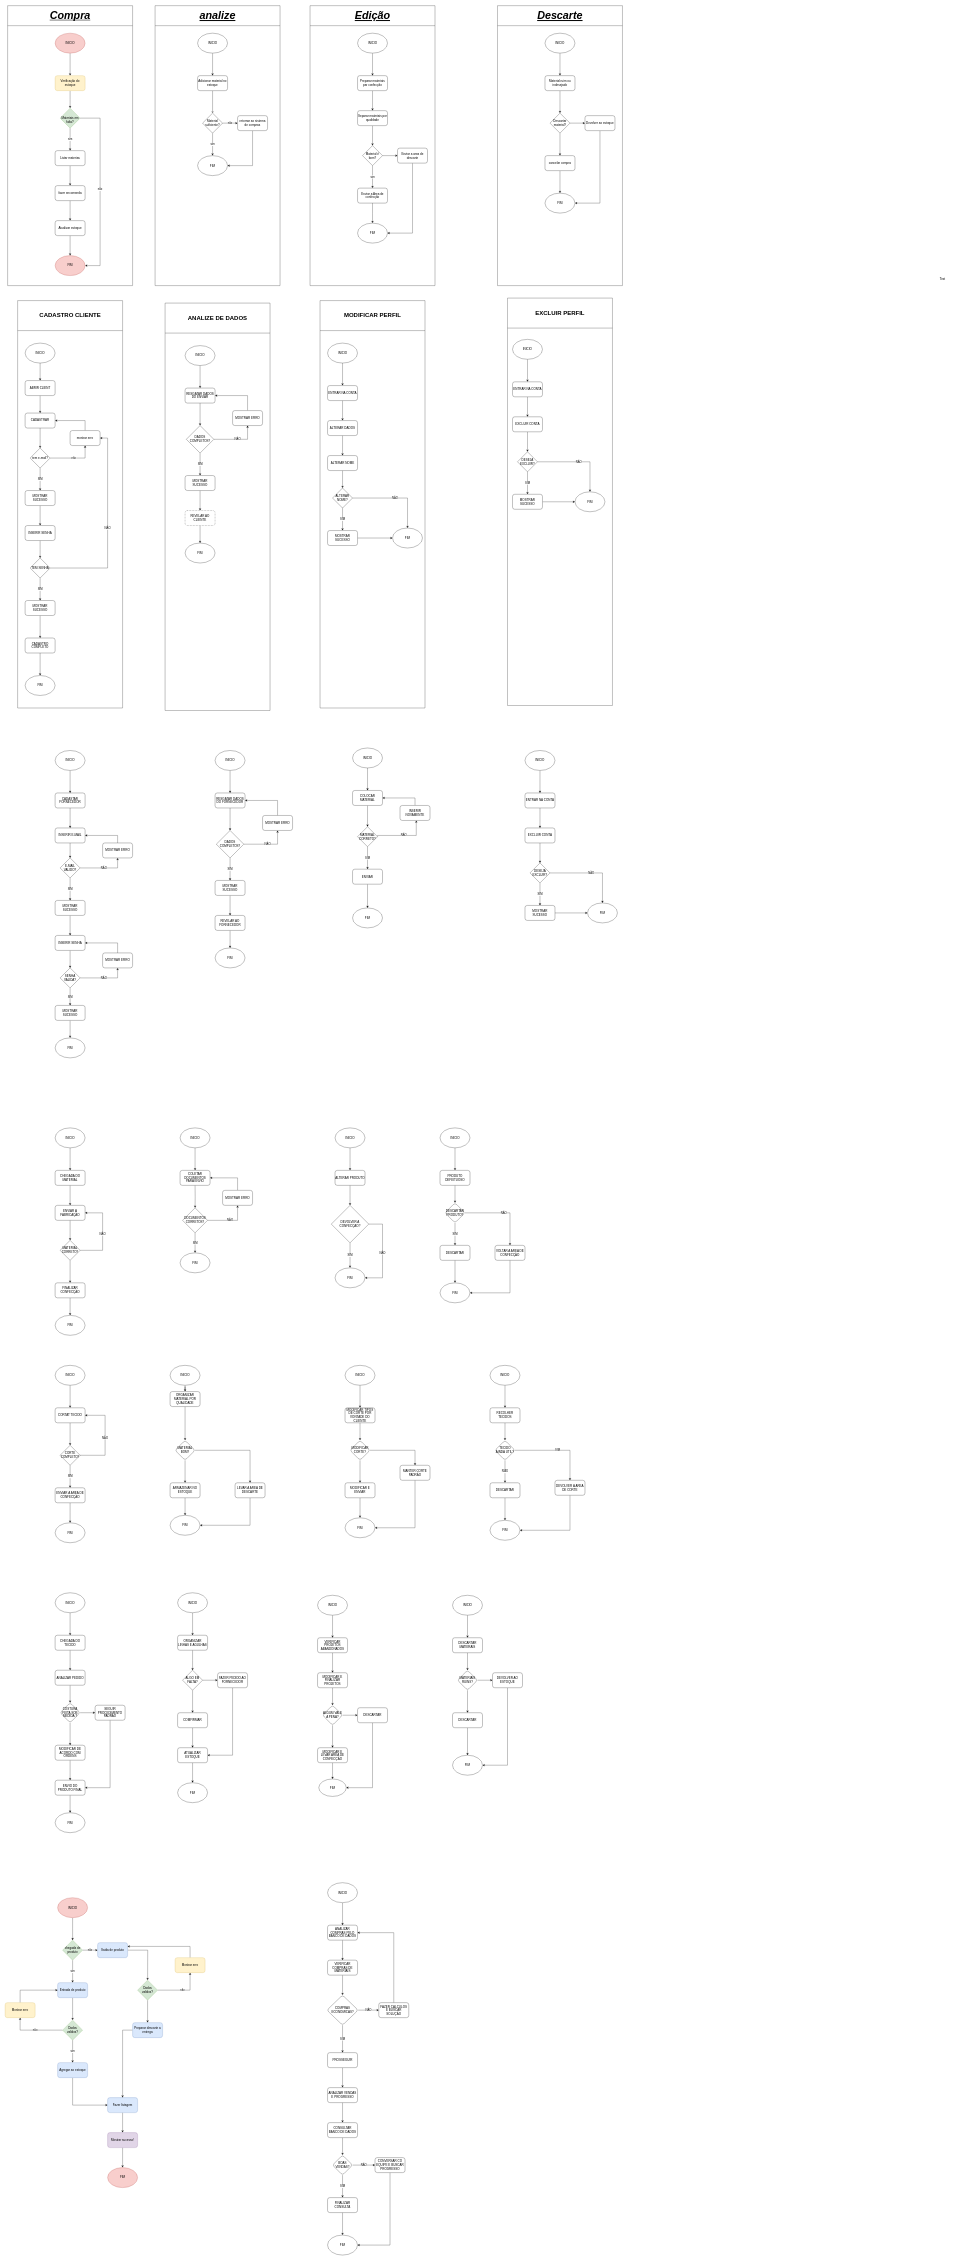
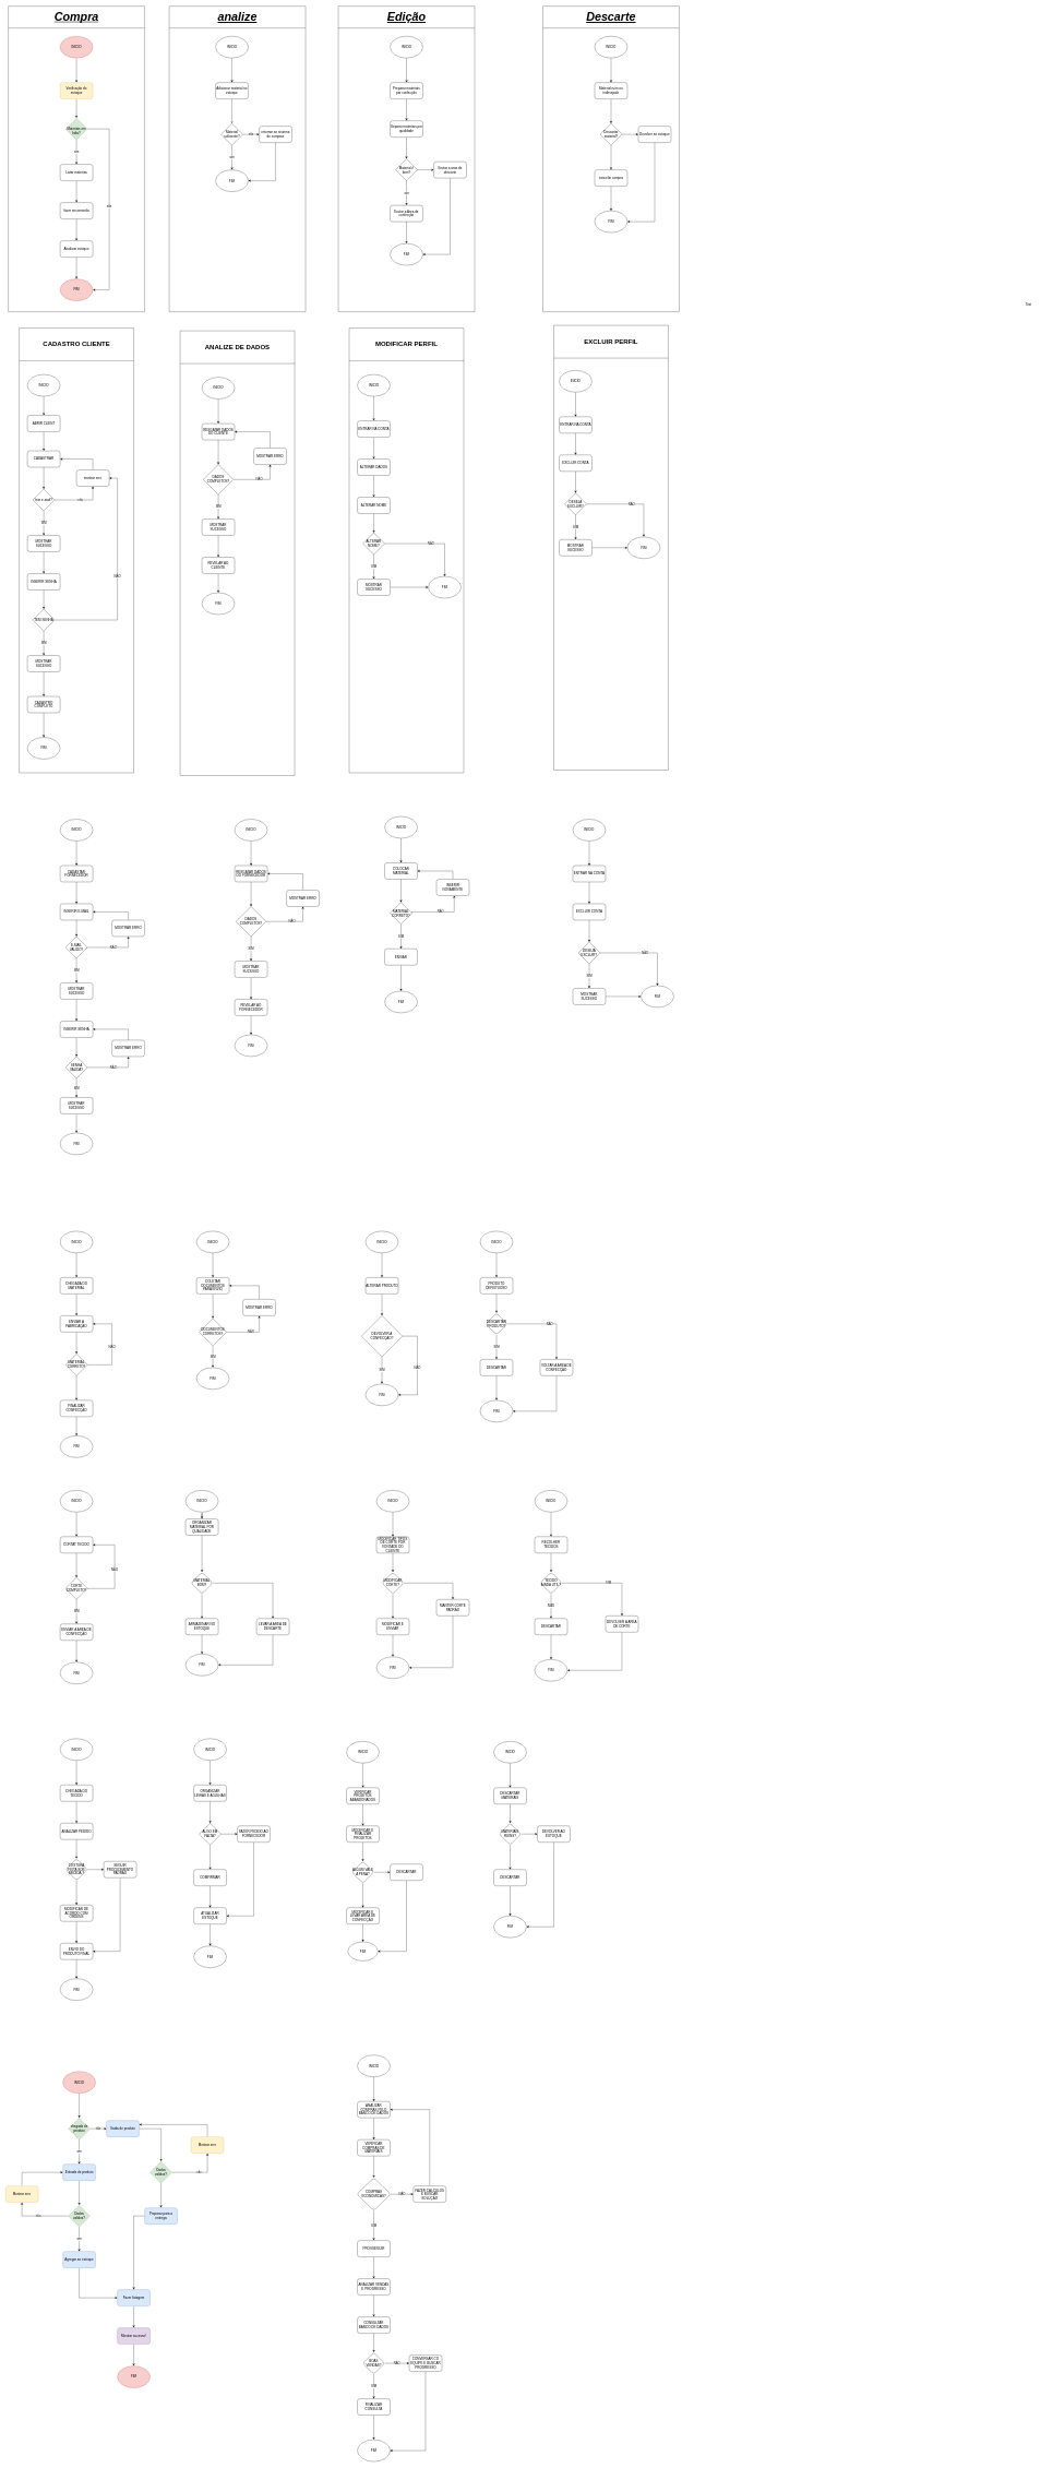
- <mxCell id="82" value="RESGATAR DADOS DO ENVIAR" style="rounded=1;whiteSpace=wrap;html=1;" parent="1" vertex="1"><mxGeometry x="740" y="1550" width="120" height="60" as="geometry" /></mxCell>
+ <mxCell id="82" value="RESGATAR DADOS DO CLIENTE" style="rounded=1;whiteSpace=wrap;html=1;" parent="1" vertex="1"><mxGeometry x="740" y="1550" width="120" height="60" as="geometry" /></mxCell>
- <mxCell id="91" value="REVELAR AO CLIENTE" style="rounded=1;whiteSpace=wrap;html=1;dashed=1;" parent="1" vertex="1"><mxGeometry x="740" y="2040" width="120" height="60" as="geometry" /></mxCell>
+ <mxCell id="91" value="REVELAR AO CLIENTE" style="rounded=1;whiteSpace=wrap;html=1;" parent="1" vertex="1"><mxGeometry x="740" y="2040" width="120" height="60" as="geometry" /></mxCell>
- <mxCell id="356" value="Preparar descarte a entrega" style="rounded=1;whiteSpace=wrap;html=1;fillColor=#dae8fc;strokeColor=#6c8ebf;" parent="328" vertex="1"><mxGeometry x="510" y="500" width="120" height="60" as="geometry" /></mxCell>
+ <mxCell id="356" value="Preparar para a entrega" style="rounded=1;whiteSpace=wrap;html=1;fillColor=#dae8fc;strokeColor=#6c8ebf;" parent="328" vertex="1"><mxGeometry x="510" y="500" width="120" height="60" as="geometry" /></mxCell>
